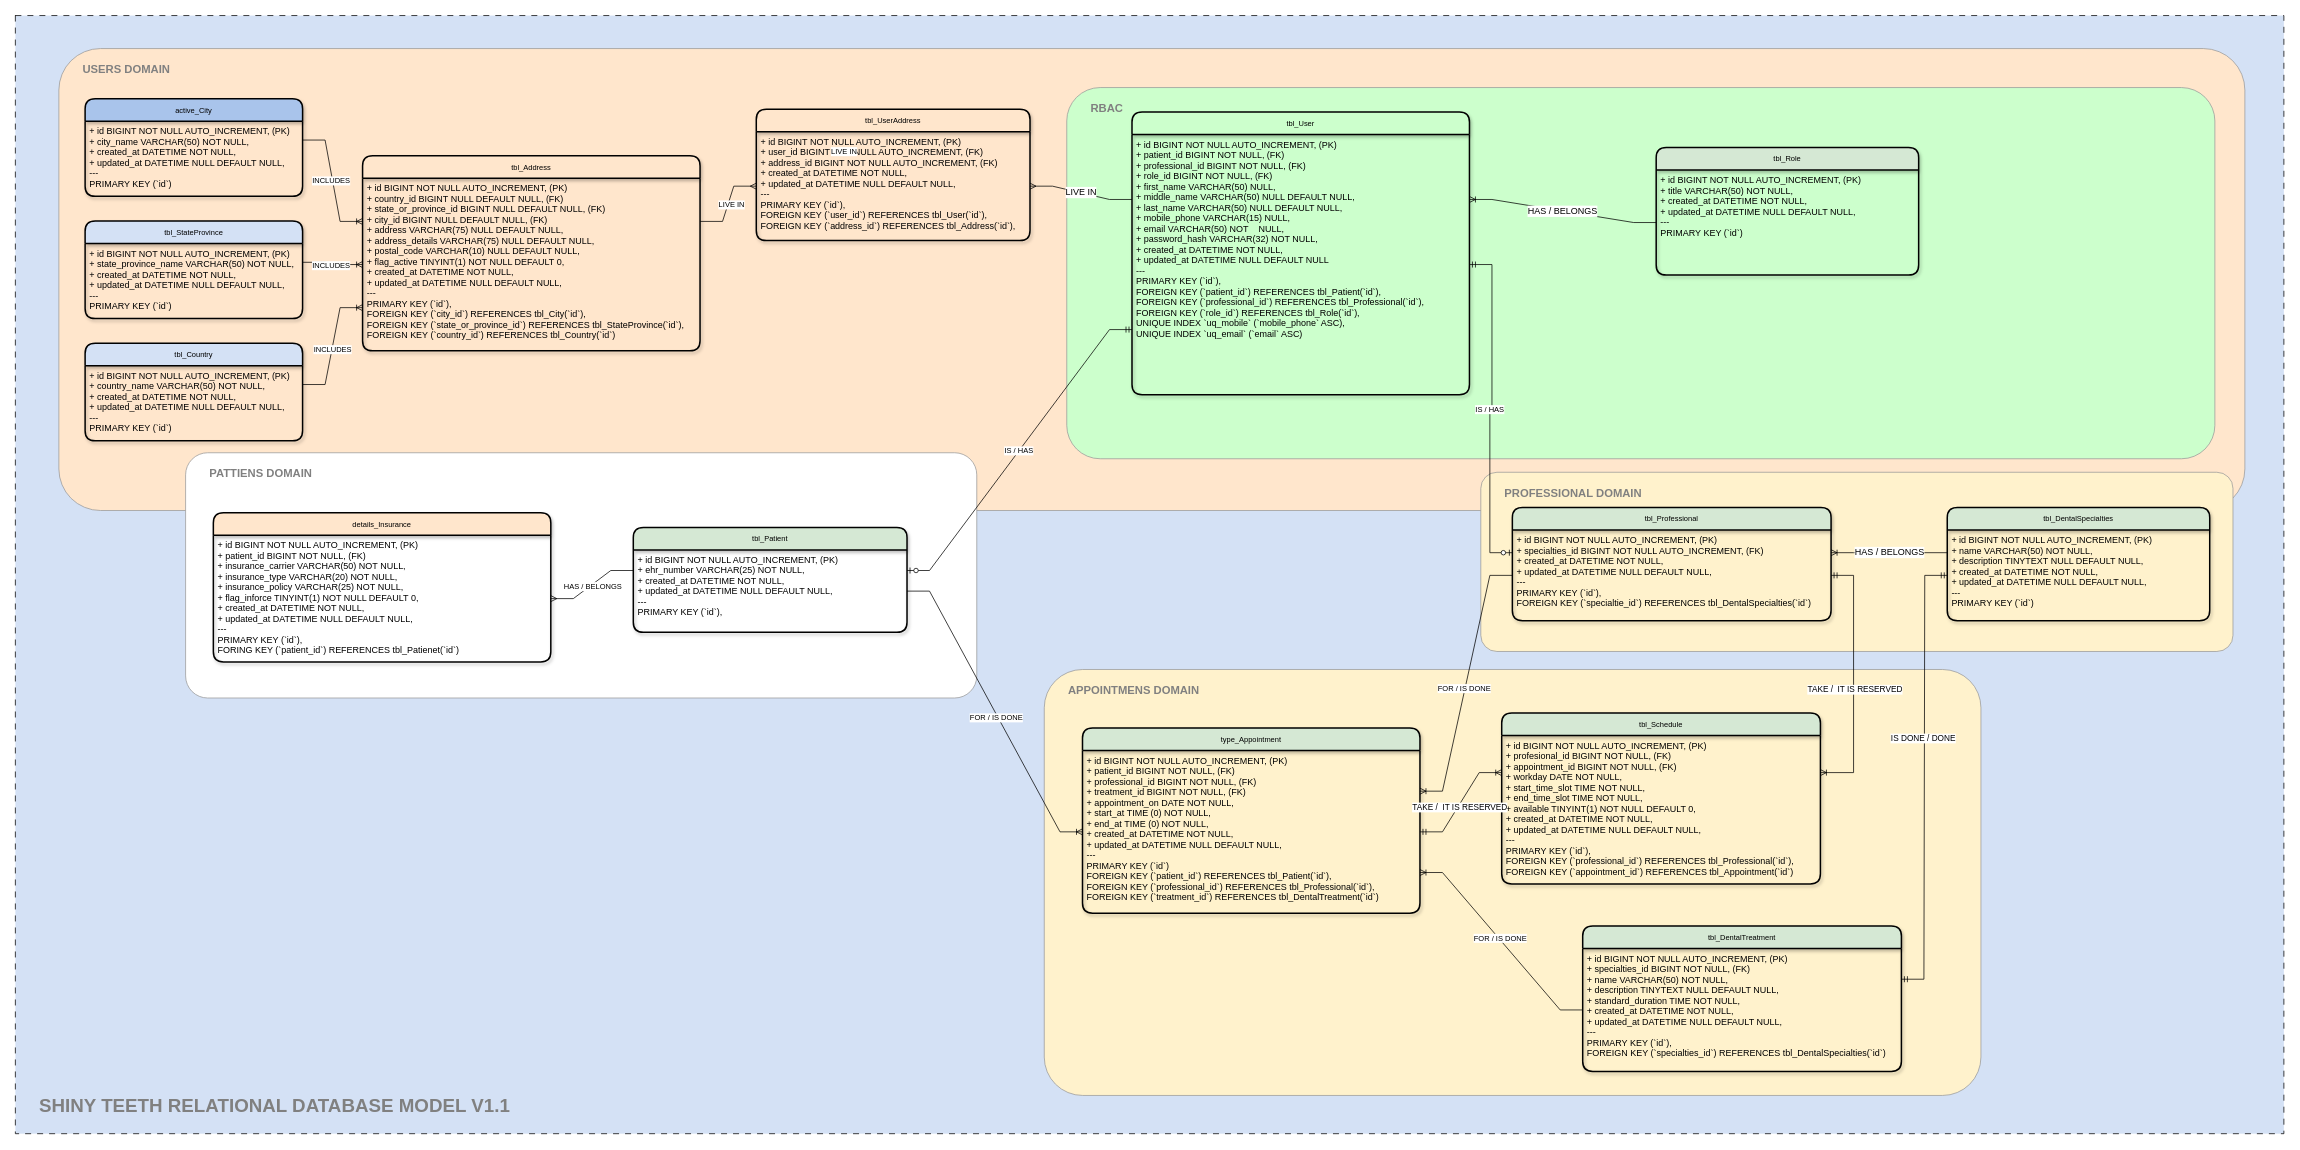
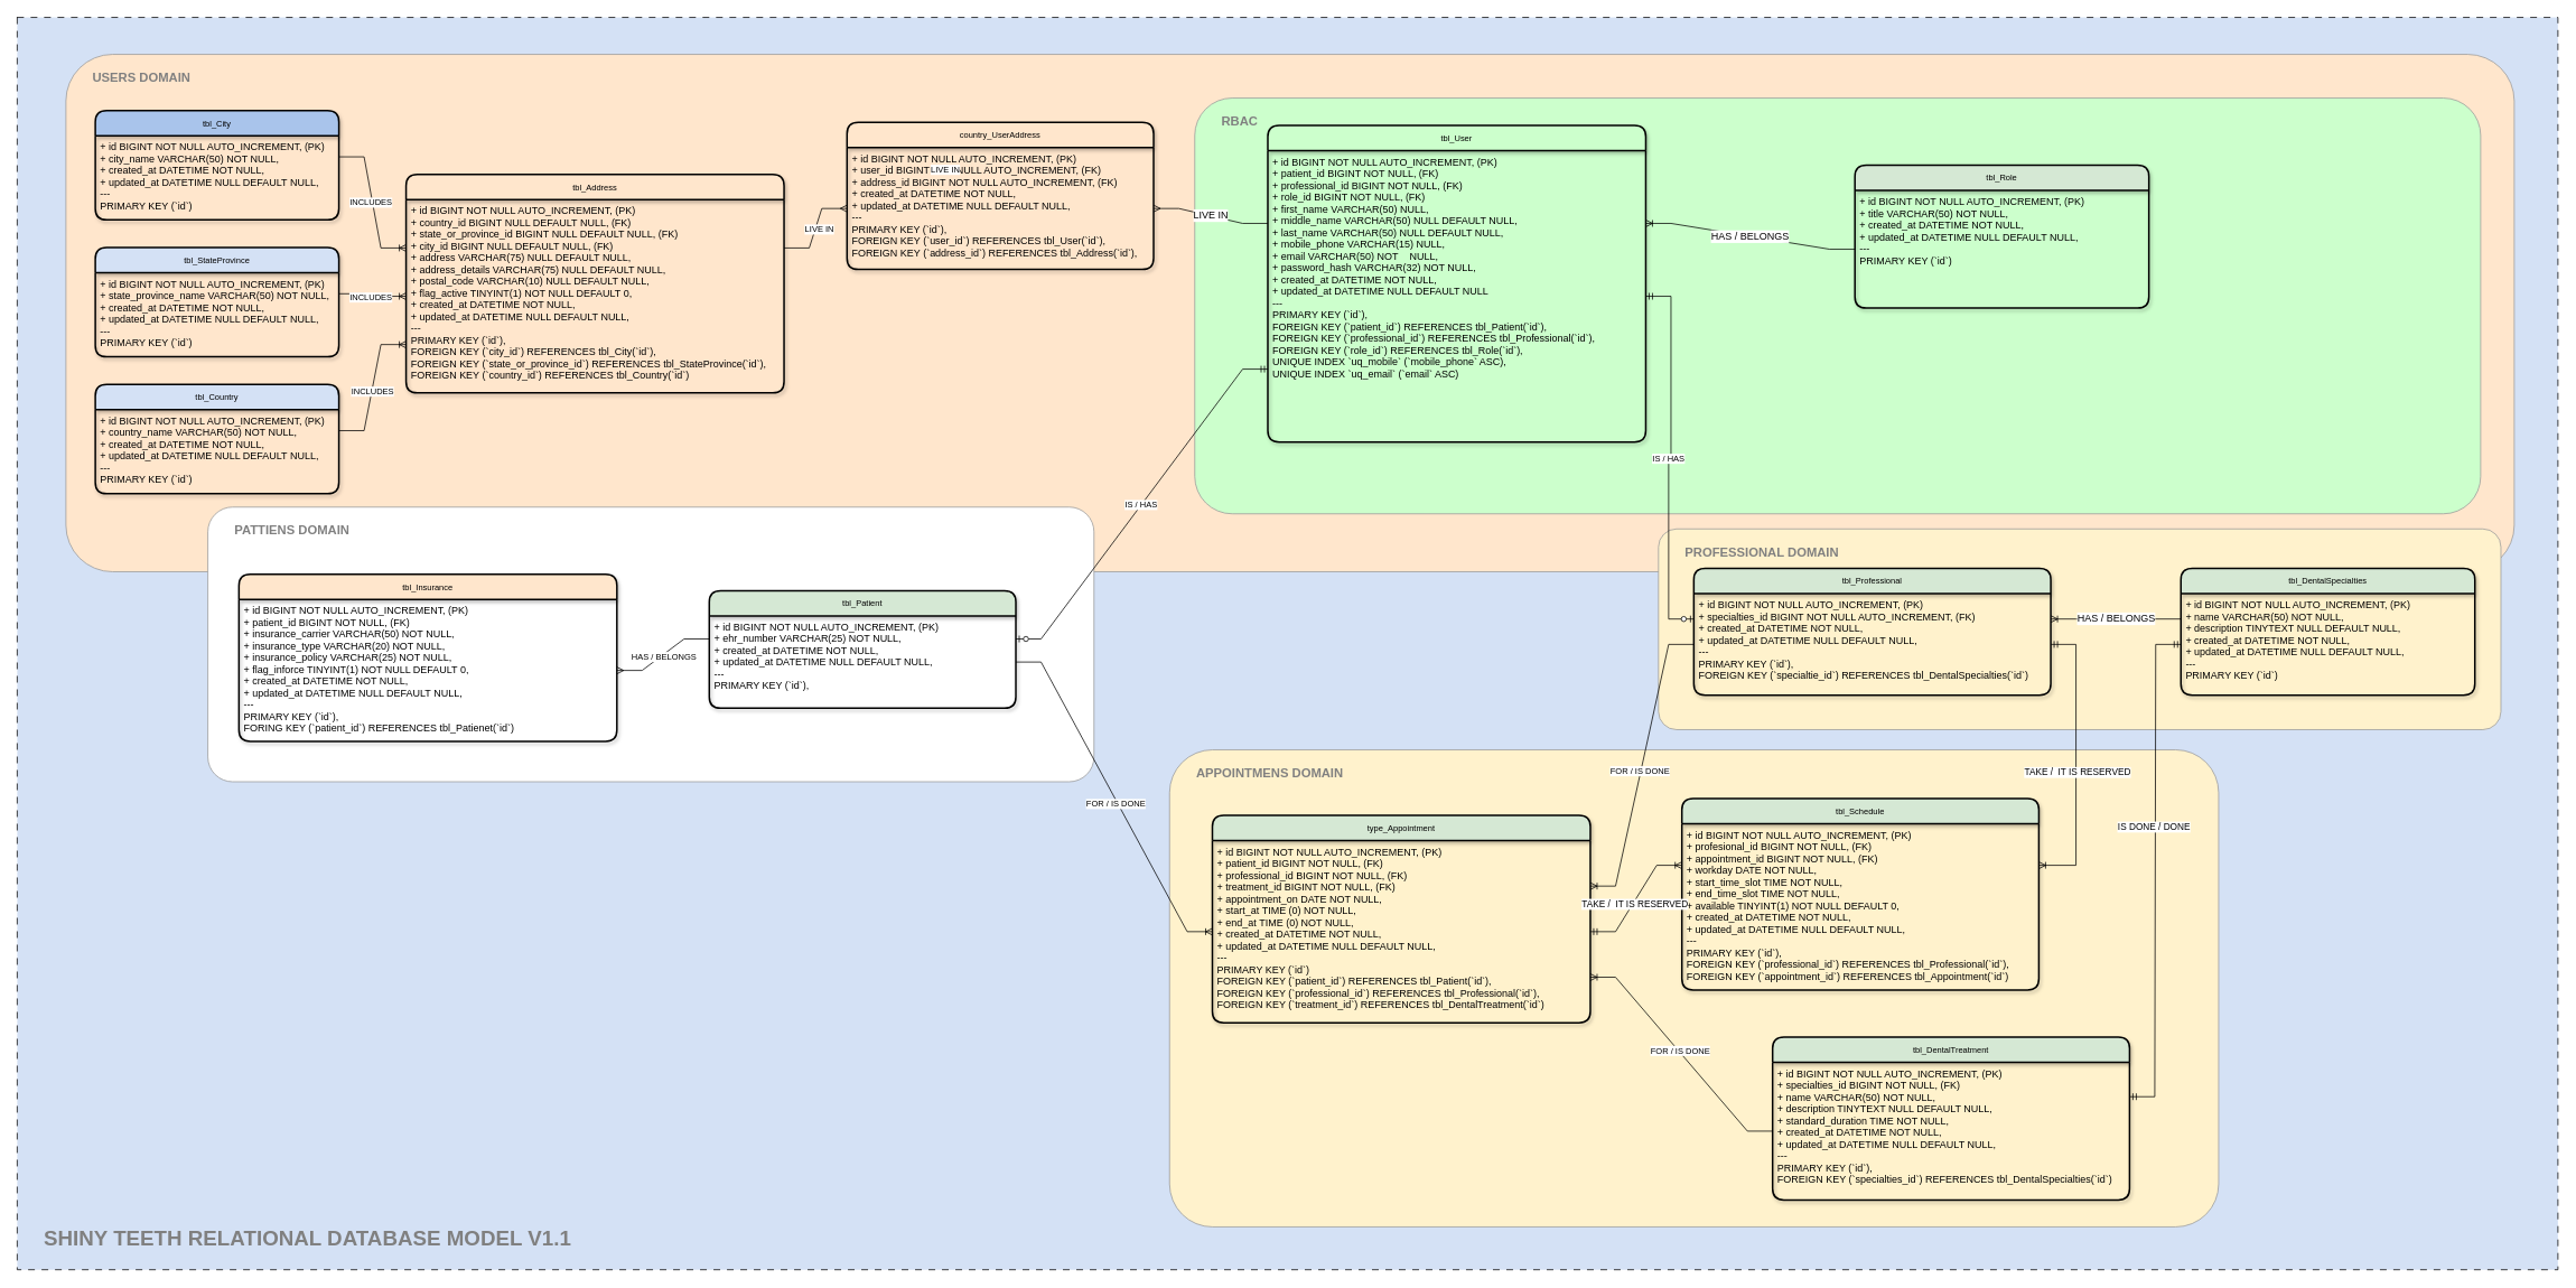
- <mxCell id="14" value="active_City" style="swimlane;childLayout=stackLayout;horizontal=1;startSize=30;horizontalStack=0;rounded=1;fontSize=10;fontStyle=0;strokeWidth=2;resizeParent=0;resizeLast=1;shadow=1;dashed=0;align=center;fillColor=#A9C4EB;" parent="1" vertex="1"><mxGeometry x="113" y="131" width="290" height="130" as="geometry"><mxRectangle x="294" y="-740" width="80" height="30" as="alternateBounds" /></mxGeometry></mxCell>
+ <mxCell id="14" value="tbl_City" style="swimlane;childLayout=stackLayout;horizontal=1;startSize=30;horizontalStack=0;rounded=1;fontSize=10;fontStyle=0;strokeWidth=2;resizeParent=0;resizeLast=1;shadow=1;dashed=0;align=center;fillColor=#A9C4EB;" parent="1" vertex="1"><mxGeometry x="113" y="131" width="290" height="130" as="geometry"><mxRectangle x="294" y="-740" width="80" height="30" as="alternateBounds" /></mxGeometry></mxCell>
- <mxCell id="26" value="tbl_UserAddress" style="swimlane;childLayout=stackLayout;horizontal=1;startSize=30;horizontalStack=0;rounded=1;fontSize=10;fontStyle=0;strokeWidth=2;resizeParent=0;resizeLast=1;shadow=1;dashed=0;align=center;fillColor=#FFE6CC;" parent="1" vertex="1"><mxGeometry x="1008" y="145" width="365" height="175" as="geometry"><mxRectangle x="294" y="-740" width="80" height="30" as="alternateBounds" /></mxGeometry></mxCell>
+ <mxCell id="26" value="country_UserAddress" style="swimlane;childLayout=stackLayout;horizontal=1;startSize=30;horizontalStack=0;rounded=1;fontSize=10;fontStyle=0;strokeWidth=2;resizeParent=0;resizeLast=1;shadow=1;dashed=0;align=center;fillColor=#FFE6CC;" parent="1" vertex="1"><mxGeometry x="1008" y="145" width="365" height="175" as="geometry"><mxRectangle x="294" y="-740" width="80" height="30" as="alternateBounds" /></mxGeometry></mxCell>
- <mxCell id="38" value="details_Insurance" style="swimlane;childLayout=stackLayout;horizontal=1;startSize=30;horizontalStack=0;rounded=1;fontSize=10;fontStyle=0;strokeWidth=2;resizeParent=0;resizeLast=1;shadow=1;dashed=0;align=center;fillColor=#FFE6CC;" parent="1" vertex="1"><mxGeometry x="284" y="683" width="450" height="199" as="geometry"><mxRectangle x="294" y="-740" width="80" height="30" as="alternateBounds" /></mxGeometry></mxCell>
+ <mxCell id="38" value="tbl_Insurance" style="swimlane;childLayout=stackLayout;horizontal=1;startSize=30;horizontalStack=0;rounded=1;fontSize=10;fontStyle=0;strokeWidth=2;resizeParent=0;resizeLast=1;shadow=1;dashed=0;align=center;fillColor=#FFE6CC;" parent="1" vertex="1"><mxGeometry x="284" y="683" width="450" height="199" as="geometry"><mxRectangle x="294" y="-740" width="80" height="30" as="alternateBounds" /></mxGeometry></mxCell>
